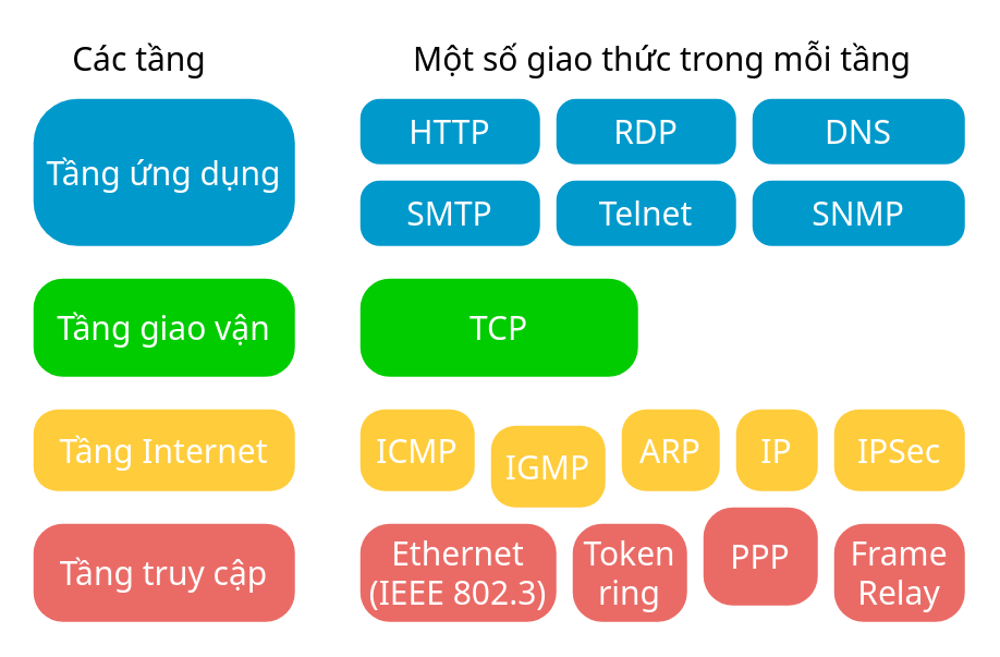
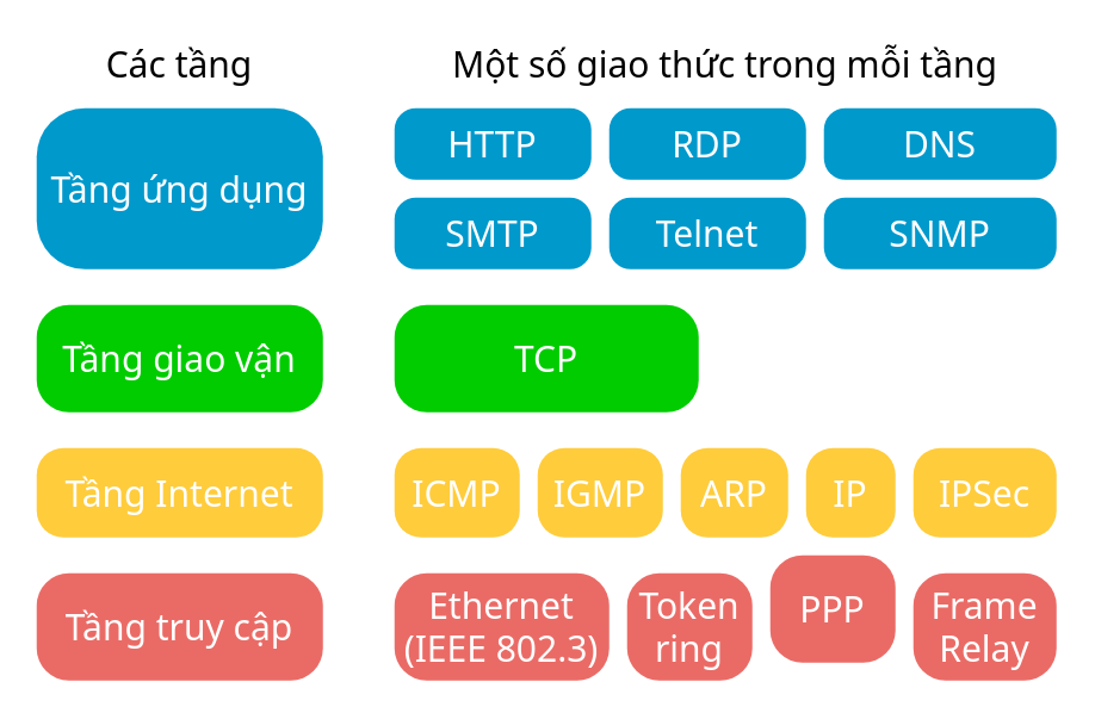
- <mxCell id="22" value="&lt;font style=&quot;font-size: 20px;&quot; data-font-src=&quot;https://fonts.googleapis.com/css?family=Noto+Sans&quot;&gt;Các tầng&lt;/font&gt;" style="text;html=1;align=center;verticalAlign=middle;whiteSpace=wrap;rounded=0;fontSize=20;fontFamily=Noto Sans;fontSource=https%3A%2F%2Ffonts.googleapis.com%2Fcss%3Ffamily%3DNoto%2BSans;" parent="1" vertex="1"><mxGeometry x="5" y="20" width="160" height="30" as="geometry" /></mxCell>
+ <mxCell id="22" value="&lt;font style=&quot;font-size: 20px;&quot; data-font-src=&quot;https://fonts.googleapis.com/css?family=Noto+Sans&quot;&gt;Các tầng&lt;/font&gt;" style="text;html=1;align=center;verticalAlign=middle;whiteSpace=wrap;rounded=0;fontSize=20;fontFamily=Noto Sans;fontSource=https%3A%2F%2Ffonts.googleapis.com%2Fcss%3Ffamily%3DNoto%2BSans;" parent="1" vertex="1"><mxGeometry x="20" y="20" width="160" height="30" as="geometry" /></mxCell>
- <mxCell id="14" value="IGMP" style="rounded=1;whiteSpace=wrap;html=1;fontSize=20;arcSize=30;fontFamily=Noto Sans;fontSource=https%3A%2F%2Ffonts.googleapis.com%2Fcss%3Ffamily%3DNoto%2BSans;strokeColor=none;fillColor=#FFCC3B;fontColor=#FFFFFF;imageHeight=24;" parent="1" vertex="1"><mxGeometry x="300" y="260" width="70" height="50" as="geometry" /></mxCell>
+ <mxCell id="14" value="IGMP" style="rounded=1;whiteSpace=wrap;html=1;fontSize=20;arcSize=30;fontFamily=Noto Sans;fontSource=https%3A%2F%2Ffonts.googleapis.com%2Fcss%3Ffamily%3DNoto%2BSans;strokeColor=none;fillColor=#FFCC3B;fontColor=#FFFFFF;imageHeight=24;" parent="1" vertex="1"><mxGeometry x="300" y="250" width="70" height="50" as="geometry" /></mxCell>
